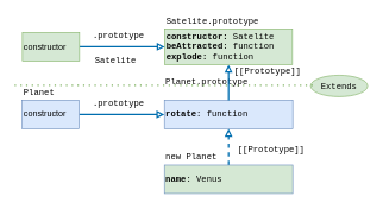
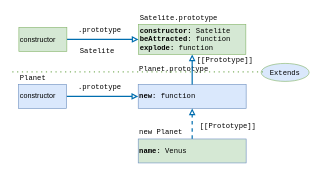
- <mxCell id="2" value="&lt;font face=&quot;Courier New&quot;&gt;Extends&lt;/font&gt;" style="ellipse;whiteSpace=wrap;html=1;fillColor=#d5e8d4;strokeColor=#82b366;" vertex="1" parent="1"><mxGeometry x="435" y="105" width="80" height="30" as="geometry" /></mxCell>
+ <mxCell id="2" value="&lt;font face=&quot;Courier New&quot;&gt;Extends&lt;/font&gt;" style="ellipse;whiteSpace=wrap;html=1;fillColor=#dae8fc;strokeColor=#82b366;" vertex="1" parent="1"><mxGeometry x="435" y="105" width="80" height="30" as="geometry" /></mxCell>
- <mxCell id="3" value="&lt;div align=&quot;left&quot;&gt;&lt;font face=&quot;Courier New&quot;&gt;&lt;b&gt;rotate&lt;/b&gt;: function&lt;br&gt;&lt;/font&gt;&lt;/div&gt;" style="rounded=0;whiteSpace=wrap;html=1;fillColor=#dae8fc;strokeColor=#6c8ebf;align=left;" parent="1" vertex="1"><mxGeometry x="230" y="140" width="180" height="40" as="geometry" /></mxCell>
+ <mxCell id="3" value="&lt;div align=&quot;left&quot;&gt;&lt;font face=&quot;Courier New&quot;&gt;&lt;b&gt;new&lt;/b&gt;: function&lt;br&gt;&lt;/font&gt;&lt;/div&gt;" style="rounded=0;whiteSpace=wrap;html=1;fillColor=#dae8fc;strokeColor=#6c8ebf;align=left;" parent="1" vertex="1"><mxGeometry x="230" y="140" width="180" height="40" as="geometry" /></mxCell>
